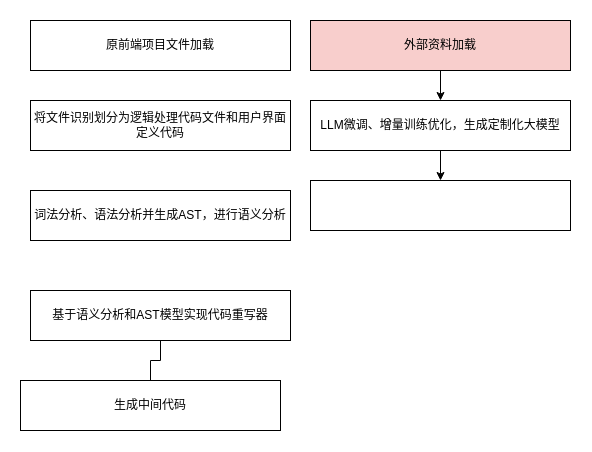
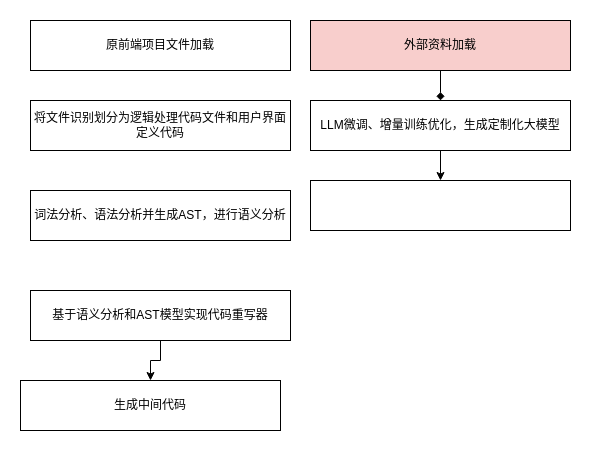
- <mxCell id="8" style="edgeStyle=orthogonalEdgeStyle;rounded=0;orthogonalLoop=1;jettySize=auto;html=1;entryX=0.5;entryY=0;entryDx=0;entryDy=0;" edge="1" parent="1" source="9" target="11"><mxGeometry relative="1" as="geometry" /></mxCell>
+ <mxCell id="8" style="edgeStyle=orthogonalEdgeStyle;rounded=0;orthogonalLoop=1;jettySize=auto;html=1;entryX=0.5;entryY=0;entryDx=0;entryDy=0;endArrow=diamond;" edge="1" parent="1" source="9" target="11"><mxGeometry relative="1" as="geometry" /></mxCell>
- <mxCell id="4" style="edgeStyle=orthogonalEdgeStyle;rounded=0;orthogonalLoop=1;jettySize=auto;html=1;entryX=0.5;entryY=0;entryDx=0;entryDy=0;endArrow=none;" edge="1" parent="1" source="5" target="6"><mxGeometry relative="1" as="geometry" /></mxCell>
+ <mxCell id="4" style="edgeStyle=orthogonalEdgeStyle;rounded=0;orthogonalLoop=1;jettySize=auto;html=1;entryX=0.5;entryY=0;entryDx=0;entryDy=0;" edge="1" parent="1" source="5" target="6"><mxGeometry relative="1" as="geometry" /></mxCell>
